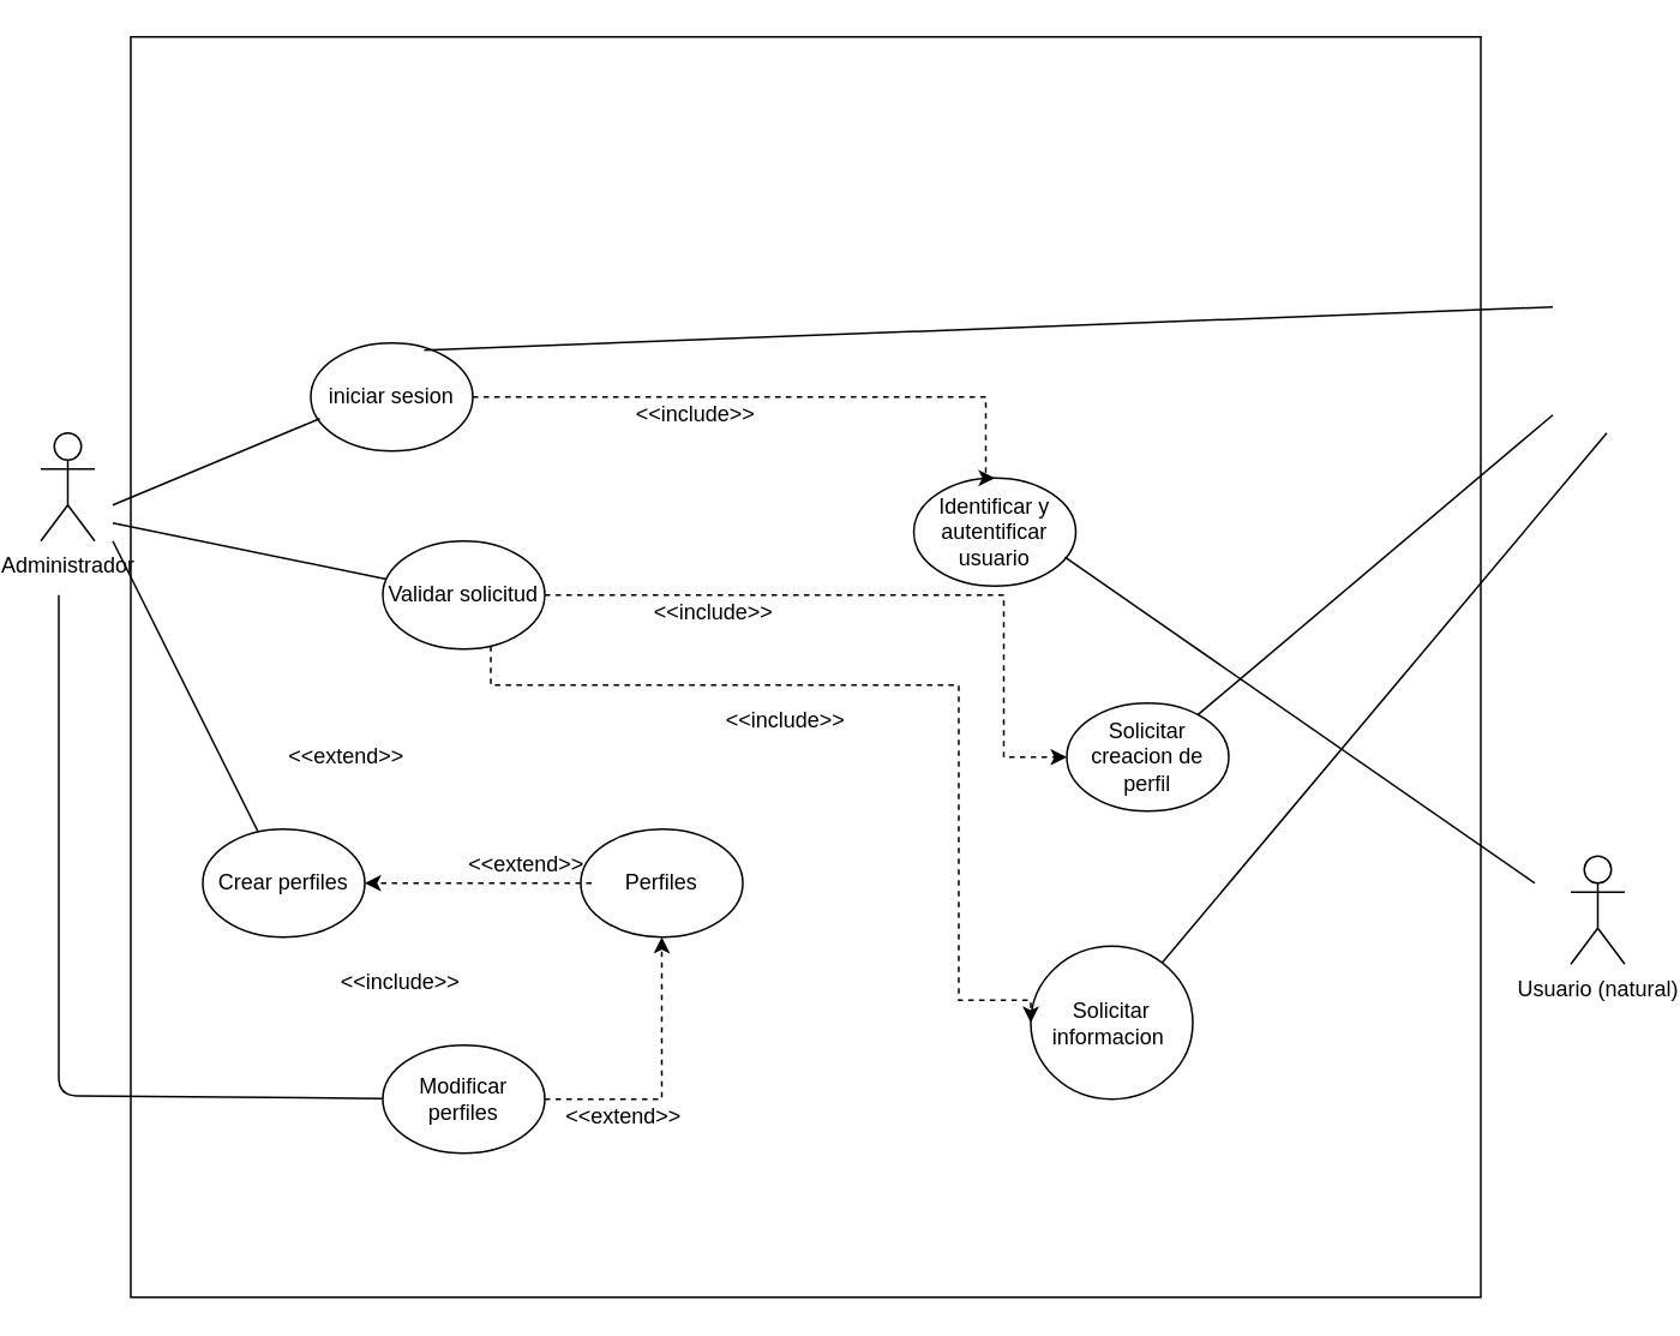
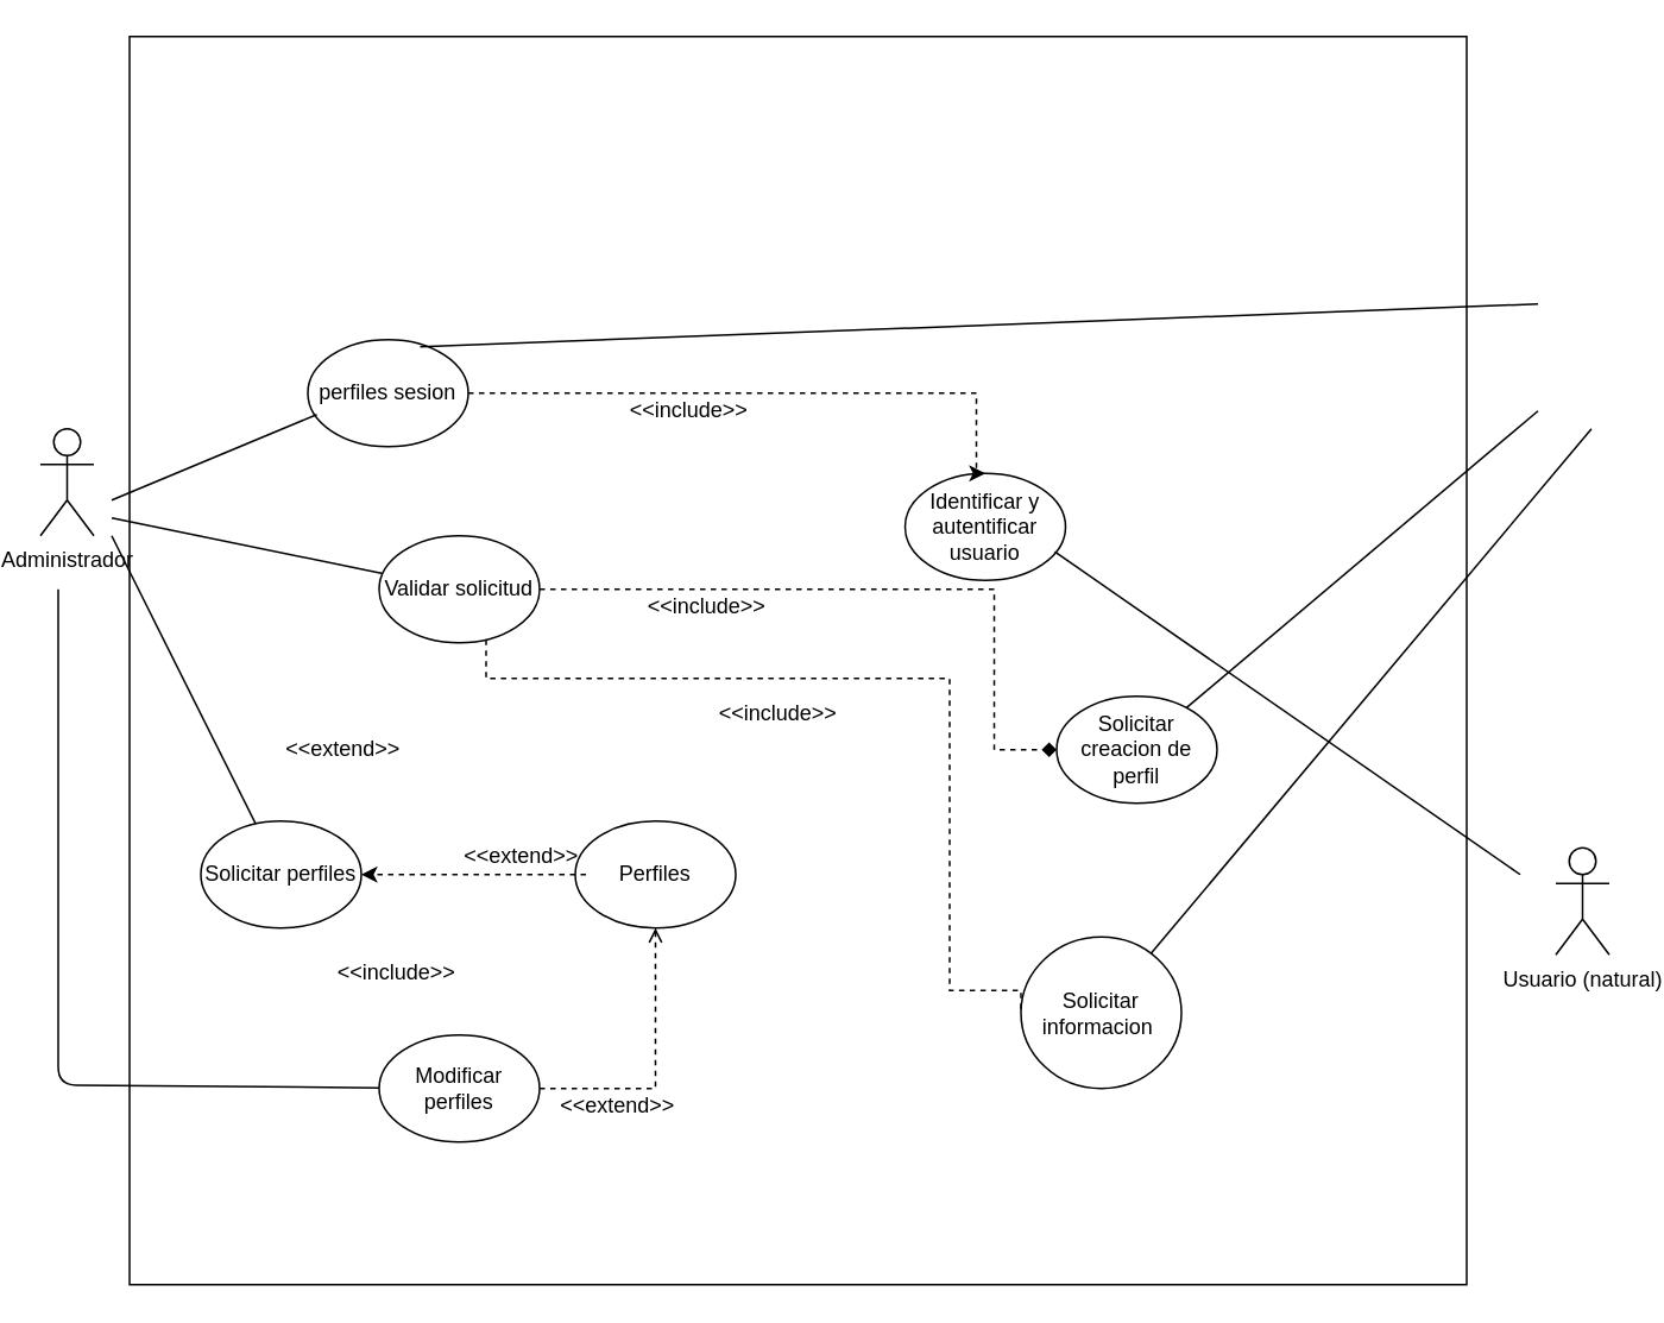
- <mxCell id="4" value="iniciar sesion" style="ellipse;whiteSpace=wrap;html=1;" vertex="1" parent="1"><mxGeometry x="170" y="190" width="90" height="60" as="geometry" /></mxCell>
+ <mxCell id="4" value="perfiles sesion" style="ellipse;whiteSpace=wrap;html=1;" vertex="1" parent="1"><mxGeometry x="170" y="190" width="90" height="60" as="geometry" /></mxCell>
- <mxCell id="22" style="edgeStyle=orthogonalEdgeStyle;orthogonalLoop=1;jettySize=auto;html=1;horizontal=1;jumpStyle=none;rounded=0;dashed=1;" edge="1" parent="1" source="5" target="10"><mxGeometry relative="1" as="geometry"><mxPoint x="270" y="230" as="sourcePoint" /><mxPoint x="555" y="250" as="targetPoint" /><Array as="points"><mxPoint x="555" y="330" /><mxPoint x="555" y="420" /></Array></mxGeometry></mxCell>
+ <mxCell id="22" style="edgeStyle=orthogonalEdgeStyle;orthogonalLoop=1;jettySize=auto;html=1;horizontal=1;jumpStyle=none;rounded=0;dashed=1;endArrow=diamond;" edge="1" parent="1" source="5" target="10"><mxGeometry relative="1" as="geometry"><mxPoint x="270" y="230" as="sourcePoint" /><mxPoint x="555" y="250" as="targetPoint" /><Array as="points"><mxPoint x="555" y="330" /><mxPoint x="555" y="420" /></Array></mxGeometry></mxCell>
- <mxCell id="7" value="Crear perfiles" style="ellipse;whiteSpace=wrap;html=1;" vertex="1" parent="1"><mxGeometry x="110" y="460" width="90" height="60" as="geometry" /></mxCell>
+ <mxCell id="7" value="Solicitar perfiles" style="ellipse;whiteSpace=wrap;html=1;" vertex="1" parent="1"><mxGeometry x="110" y="460" width="90" height="60" as="geometry" /></mxCell>
- <mxCell id="29" style="edgeStyle=orthogonalEdgeStyle;orthogonalLoop=1;jettySize=auto;html=1;horizontal=1;jumpStyle=none;rounded=0;dashed=1;entryX=0.5;entryY=1;entryDx=0;entryDy=0;" edge="1" parent="1" source="9" target="8"><mxGeometry relative="1" as="geometry"><mxPoint x="336" y="500" as="sourcePoint" /><mxPoint x="210" y="500" as="targetPoint" /><Array as="points"><mxPoint x="365" y="610" /></Array></mxGeometry></mxCell>
+ <mxCell id="29" style="edgeStyle=orthogonalEdgeStyle;orthogonalLoop=1;jettySize=auto;html=1;horizontal=1;jumpStyle=none;rounded=0;dashed=1;entryX=0.5;entryY=1;entryDx=0;entryDy=0;endArrow=open;" edge="1" parent="1" source="9" target="8"><mxGeometry relative="1" as="geometry"><mxPoint x="336" y="500" as="sourcePoint" /><mxPoint x="210" y="500" as="targetPoint" /><Array as="points"><mxPoint x="365" y="610" /></Array></mxGeometry></mxCell>
- <mxCell id="24" style="edgeStyle=orthogonalEdgeStyle;orthogonalLoop=1;jettySize=auto;html=1;horizontal=1;jumpStyle=none;rounded=0;dashed=1;entryX=0;entryY=0.5;entryDx=0;entryDy=0;" edge="1" parent="1" source="5" target="11"><mxGeometry relative="1" as="geometry"><mxPoint x="270" y="340" as="sourcePoint" /><mxPoint x="580" y="430" as="targetPoint" /><Array as="points"><mxPoint x="270" y="380" /><mxPoint x="530" y="380" /><mxPoint x="530" y="555" /></Array></mxGeometry></mxCell>
+ <mxCell id="24" style="edgeStyle=orthogonalEdgeStyle;orthogonalLoop=1;jettySize=auto;html=1;horizontal=1;jumpStyle=none;rounded=0;dashed=1;entryX=0;entryY=0.5;entryDx=0;entryDy=0;endArrow=none;" edge="1" parent="1" source="5" target="11"><mxGeometry relative="1" as="geometry"><mxPoint x="270" y="340" as="sourcePoint" /><mxPoint x="580" y="430" as="targetPoint" /><Array as="points"><mxPoint x="270" y="380" /><mxPoint x="530" y="380" /><mxPoint x="530" y="555" /></Array></mxGeometry></mxCell>
